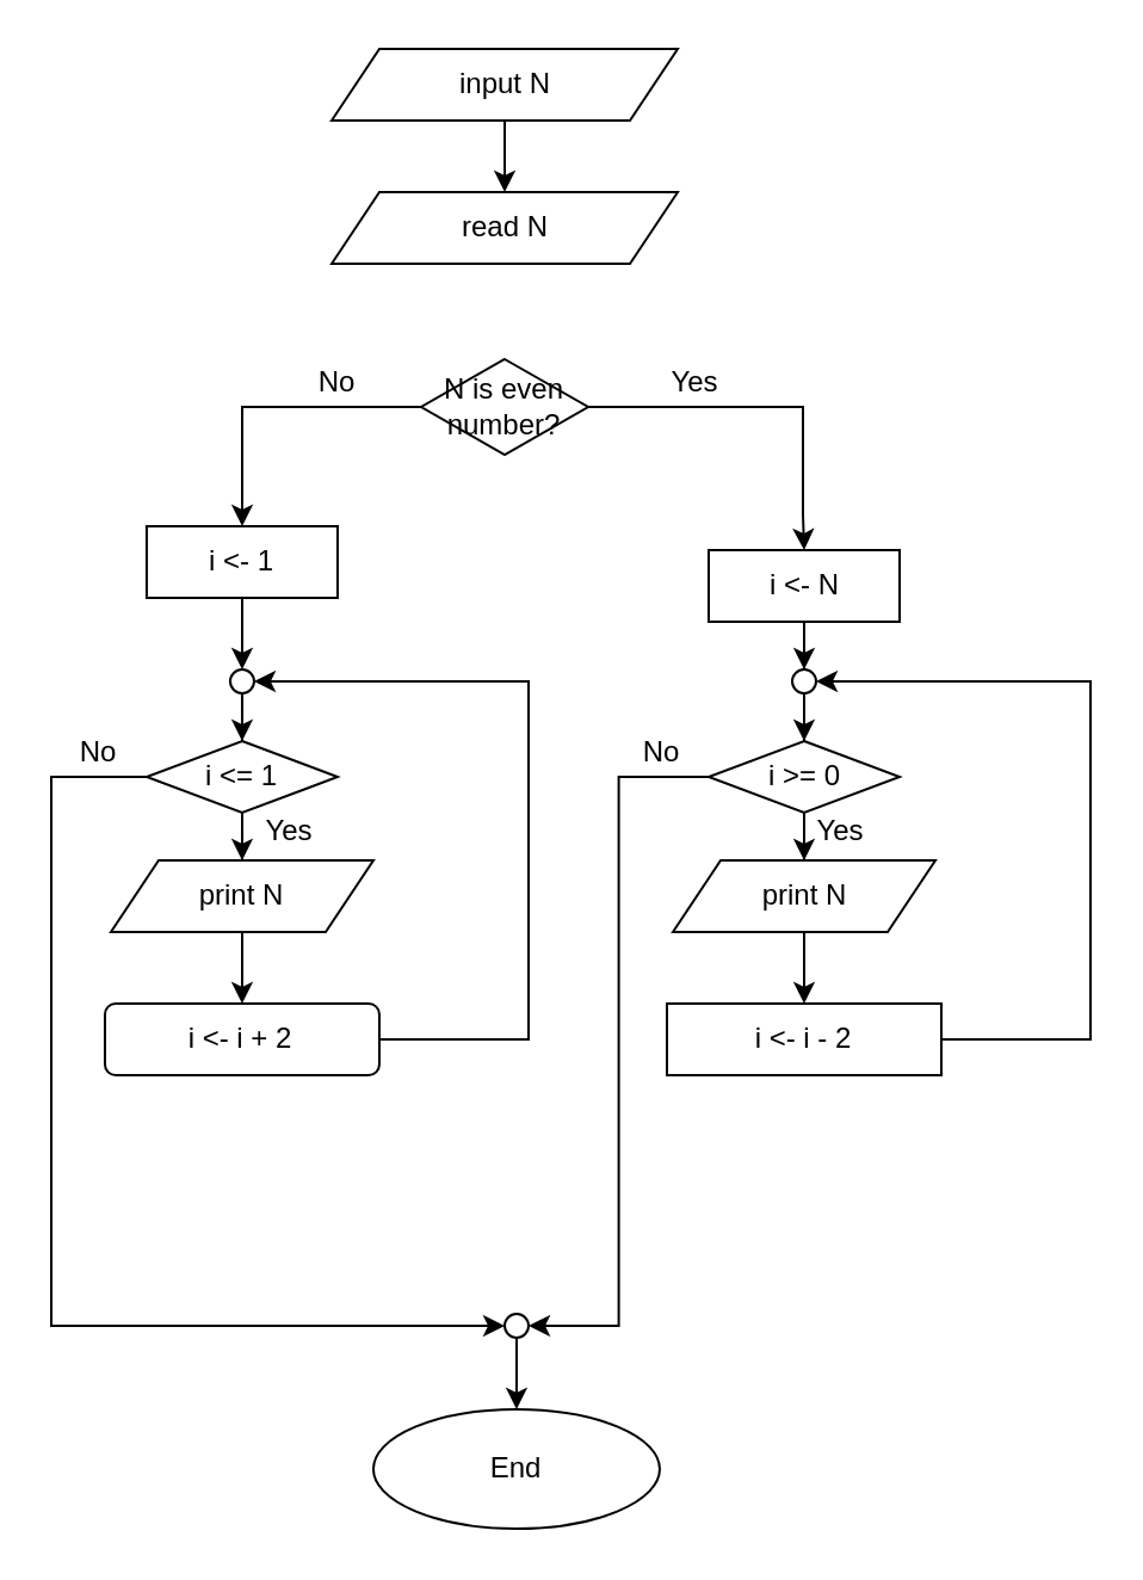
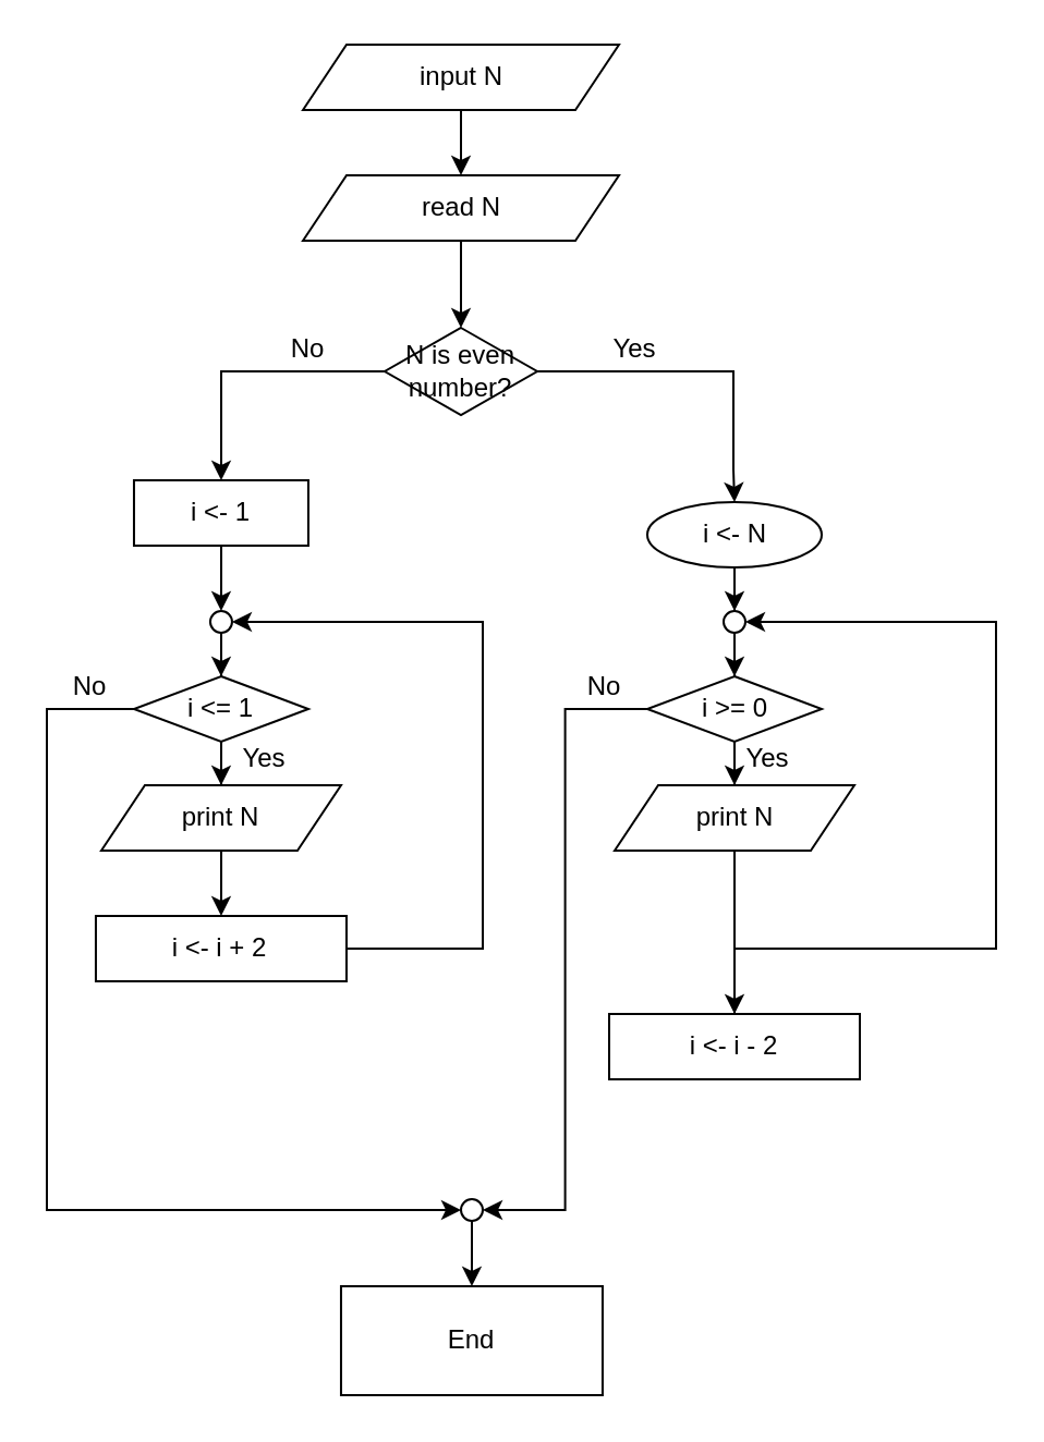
+ <mxCell id="2" style="edgeStyle=orthogonalEdgeStyle;rounded=0;orthogonalLoop=1;jettySize=auto;html=1;entryX=0.5;entryY=0;entryDx=0;entryDy=0;" edge="1" parent="1" source="37" target="6"><mxGeometry relative="1" as="geometry" /></mxCell>
- <mxCell id="10" value="i &amp;lt;- N" style="rounded=0;whiteSpace=wrap;html=1;" vertex="1" parent="1"><mxGeometry x="296.5" y="230" width="80" height="30" as="geometry" /></mxCell>
+ <mxCell id="10" value="i &amp;lt;- N" style="ellipse;whiteSpace=wrap;html=1;" vertex="1" parent="1"><mxGeometry x="296.5" y="230" width="80" height="30" as="geometry" /></mxCell>
- <mxCell id="30" value="i &amp;lt;- i + 2" style="whiteSpace=wrap;html=1;rounded=1;" vertex="1" parent="1"><mxGeometry x="43.48" y="420" width="115" height="30" as="geometry" /></mxCell>
+ <mxCell id="30" value="i &amp;lt;- i + 2" style="rounded=0;whiteSpace=wrap;html=1;" vertex="1" parent="1"><mxGeometry x="43.48" y="420" width="115" height="30" as="geometry" /></mxCell>
- <mxCell id="19" value="i &amp;lt;- i - 2" style="rounded=0;whiteSpace=wrap;html=1;" vertex="1" parent="1"><mxGeometry x="279" y="420" width="115" height="30" as="geometry" /></mxCell>
+ <mxCell id="19" value="i &amp;lt;- i - 2" style="rounded=0;whiteSpace=wrap;html=1;" vertex="1" parent="1"><mxGeometry x="279" y="465" width="115" height="30" as="geometry" /></mxCell>
- <mxCell id="31" value="End" style="ellipse;whiteSpace=wrap;html=1;" vertex="1" parent="1"><mxGeometry x="155.98" y="590" width="120" height="50" as="geometry" /></mxCell>
+ <mxCell id="31" value="End" style="whiteSpace=wrap;html=1;rounded=0;" vertex="1" parent="1"><mxGeometry x="155.98" y="590" width="120" height="50" as="geometry" /></mxCell>
